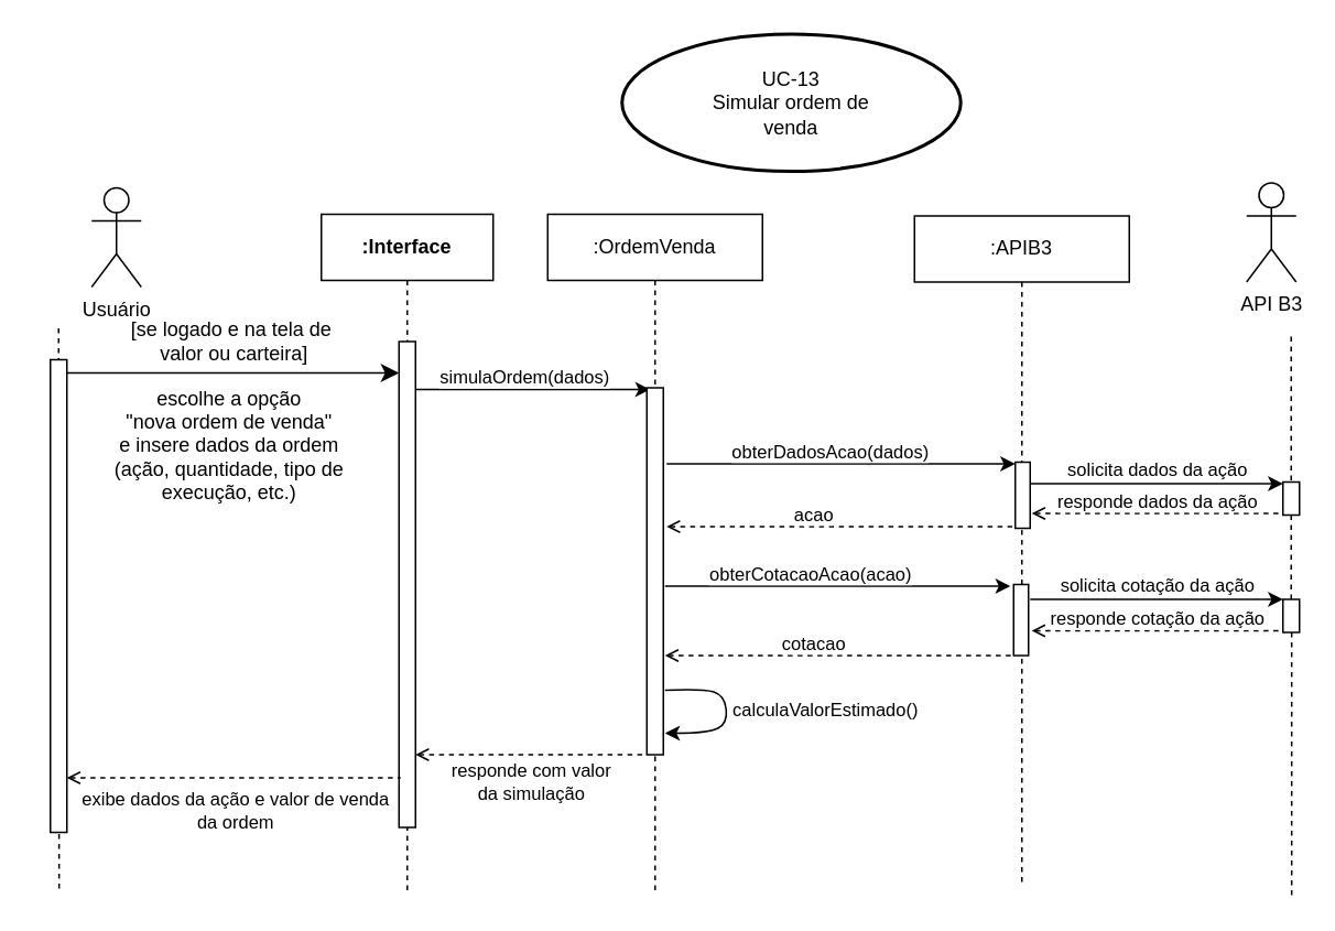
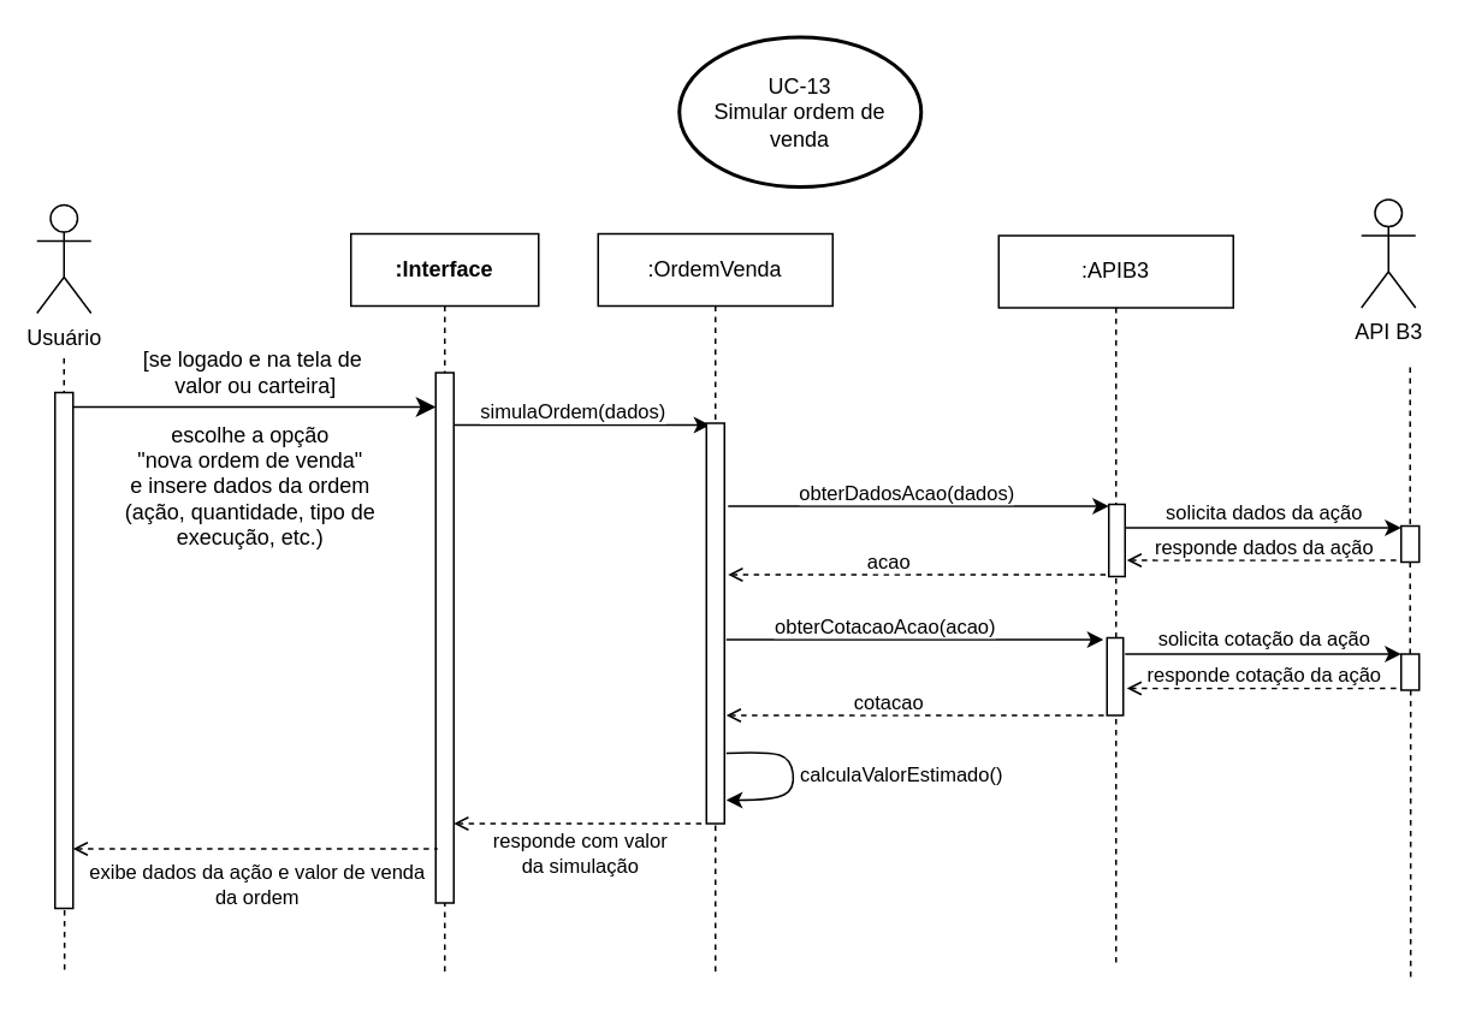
- <mxCell id="44" value="UC-13&lt;div&gt;Simular ordem de&lt;br&gt;venda&lt;/div&gt;" style="strokeWidth=2;html=1;shape=mxgraph.flowchart.start_1;whiteSpace=wrap;" vertex="1" parent="1"><mxGeometry x="376" y="20" width="205" height="83" as="geometry" /></mxCell>
+ <mxCell id="44" value="UC-13&lt;div&gt;Simular ordem de&lt;br&gt;venda&lt;/div&gt;" style="strokeWidth=2;html=1;shape=mxgraph.flowchart.start_1;whiteSpace=wrap;" vertex="1" parent="1"><mxGeometry x="376" y="20" width="134" height="83" as="geometry" /></mxCell>
- <mxCell id="2" value="Usuário" style="shape=umlActor;verticalLabelPosition=bottom;verticalAlign=top;html=1;" vertex="1" parent="1"><mxGeometry x="55" y="113" width="30" height="60" as="geometry" /></mxCell>
+ <mxCell id="2" value="Usuário" style="shape=umlActor;verticalLabelPosition=bottom;verticalAlign=top;html=1;" vertex="1" parent="1"><mxGeometry x="20" y="113" width="30" height="60" as="geometry" /></mxCell>
